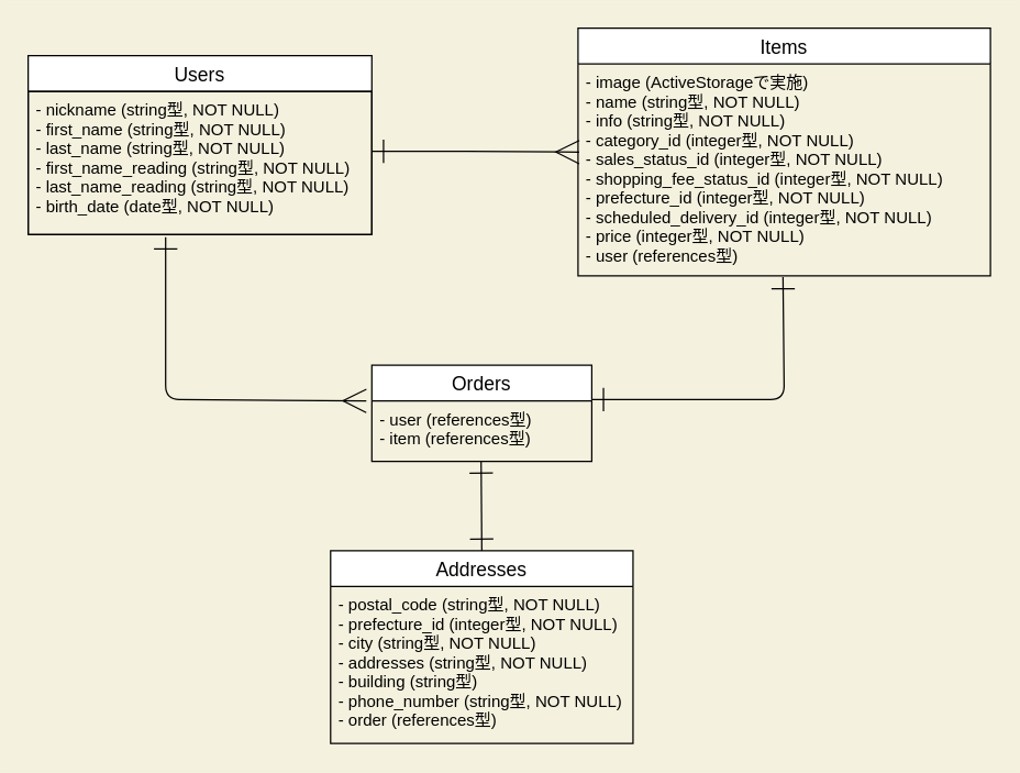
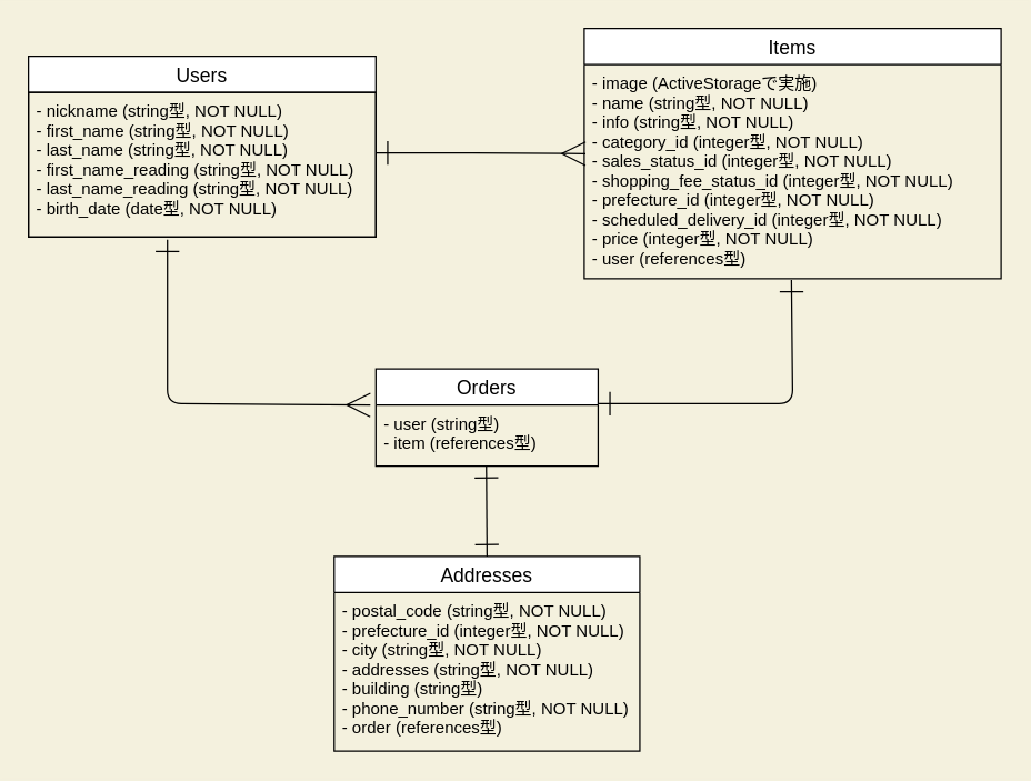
- <mxCell id="6" value="- user (references型)&#10;- item (references型)&#10;" style="text;strokeColor=none;fillColor=none;spacingLeft=4;spacingRight=4;overflow=hidden;rotatable=0;points=[[0,0.5],[1,0.5]];portConstraint=eastwest;fontSize=12;fontColor=#000000;" vertex="1" parent="5"><mxGeometry y="26" width="160" height="44" as="geometry" /></mxCell>
+ <mxCell id="6" value="- user (string型)&#10;- item (references型)&#10;" style="text;strokeColor=none;fillColor=none;spacingLeft=4;spacingRight=4;overflow=hidden;rotatable=0;points=[[0,0.5],[1,0.5]];portConstraint=eastwest;fontSize=12;fontColor=#000000;" vertex="1" parent="5"><mxGeometry y="26" width="160" height="44" as="geometry" /></mxCell>
